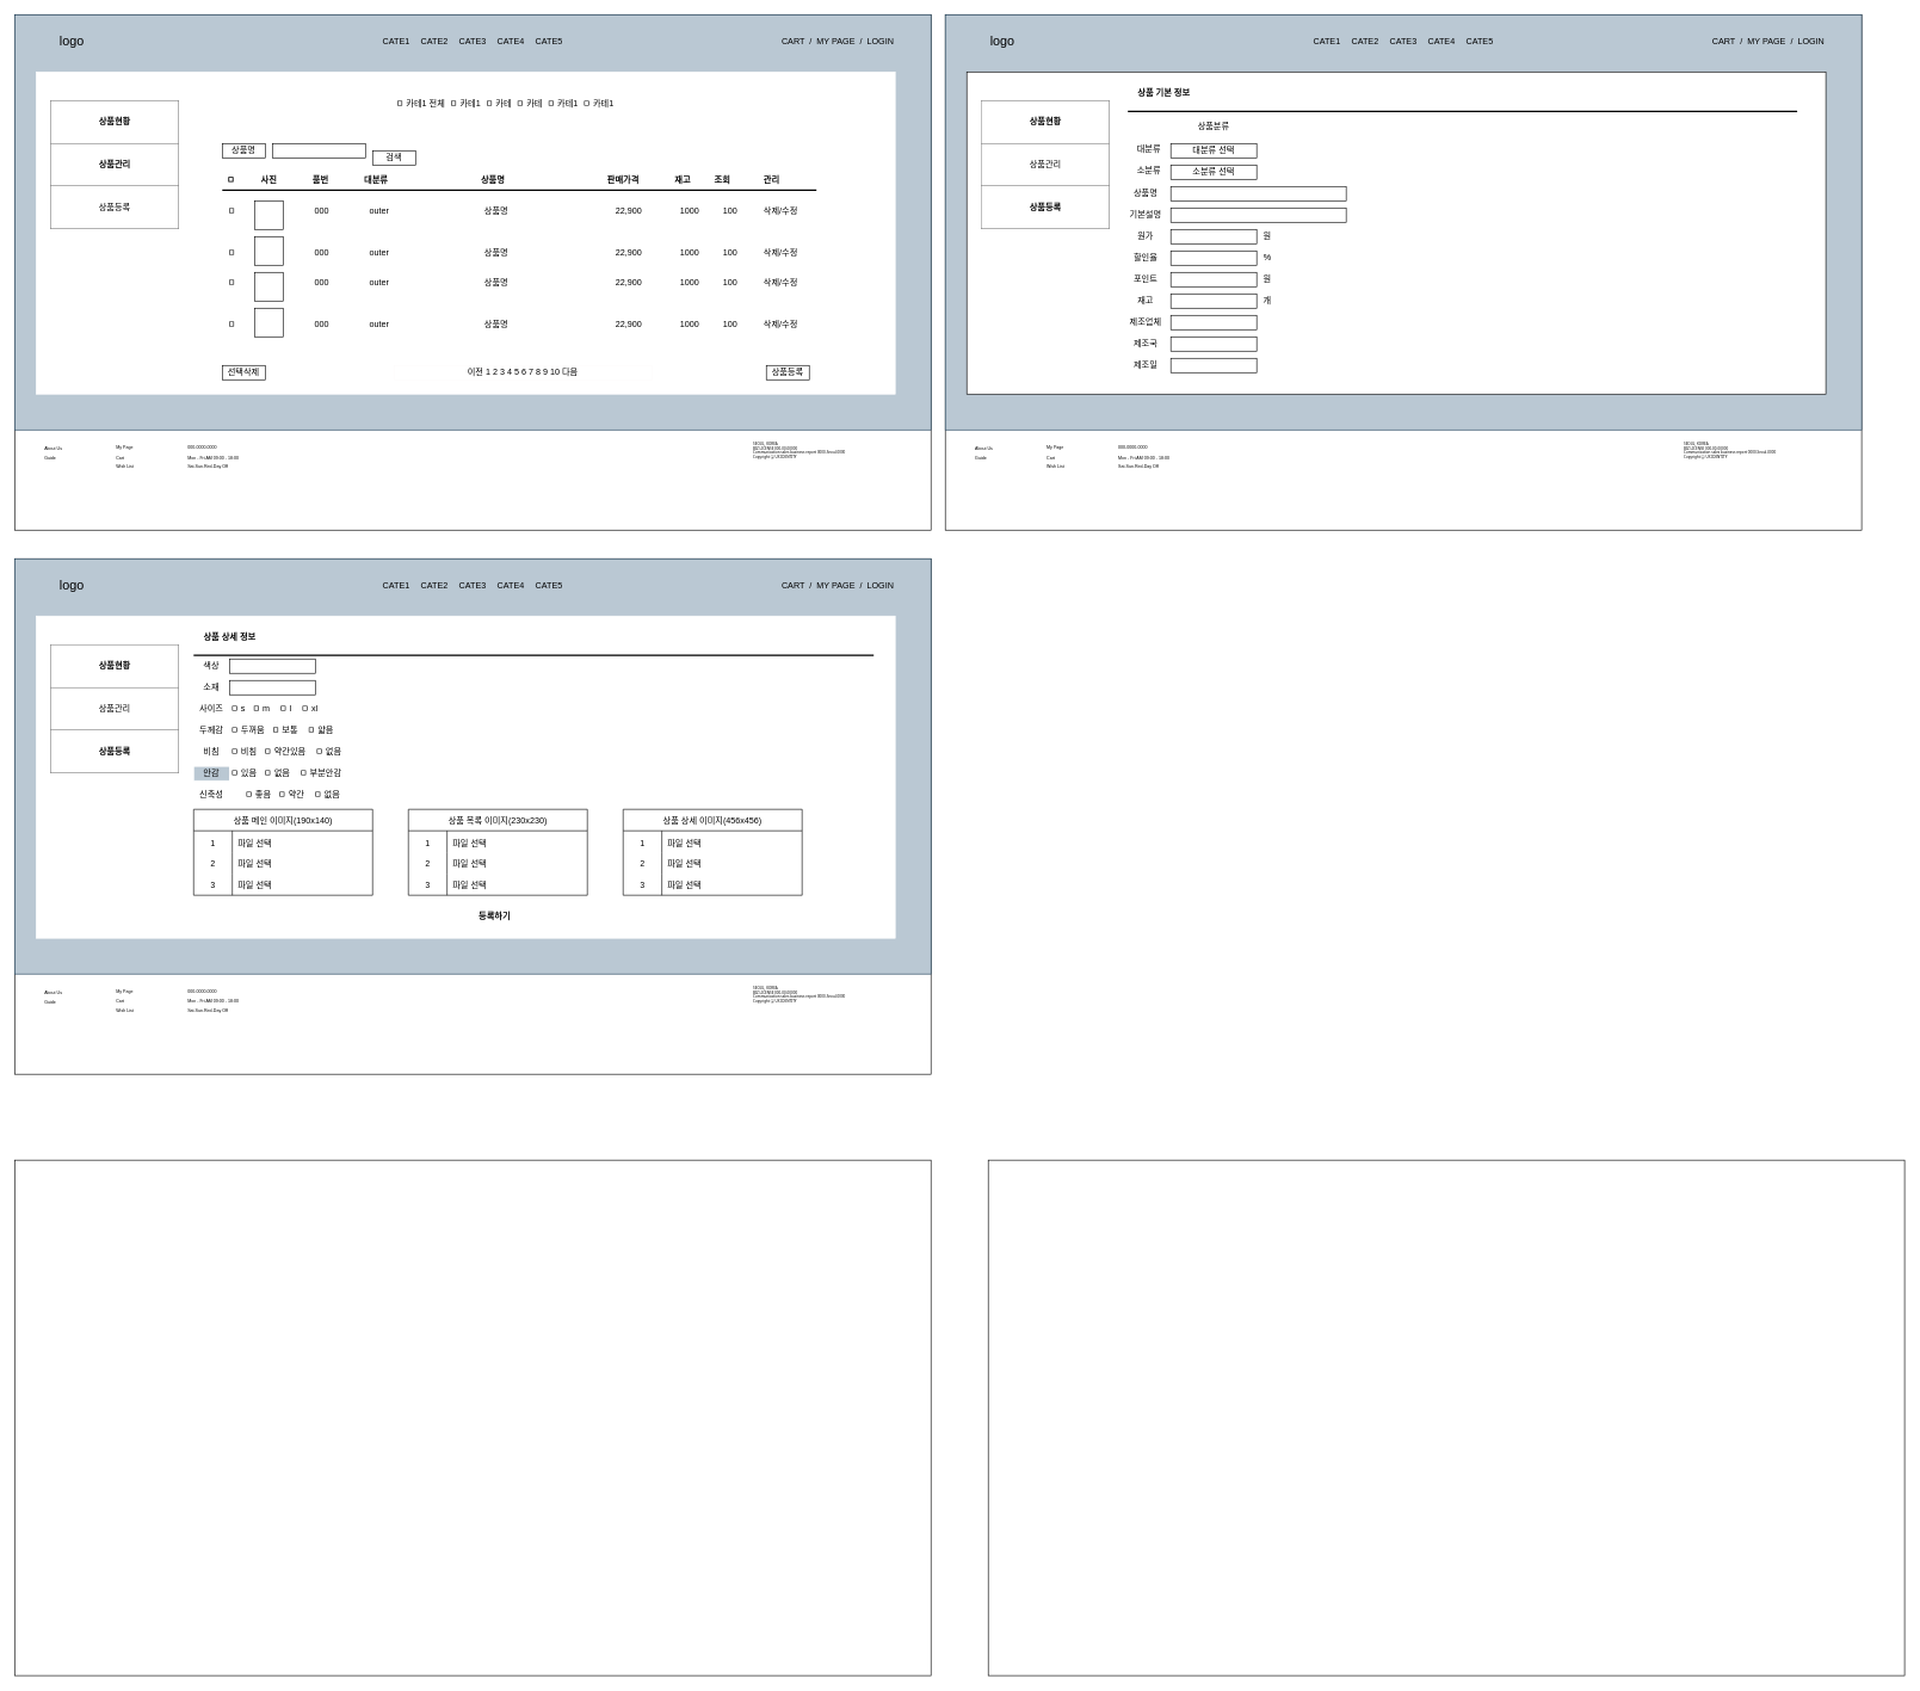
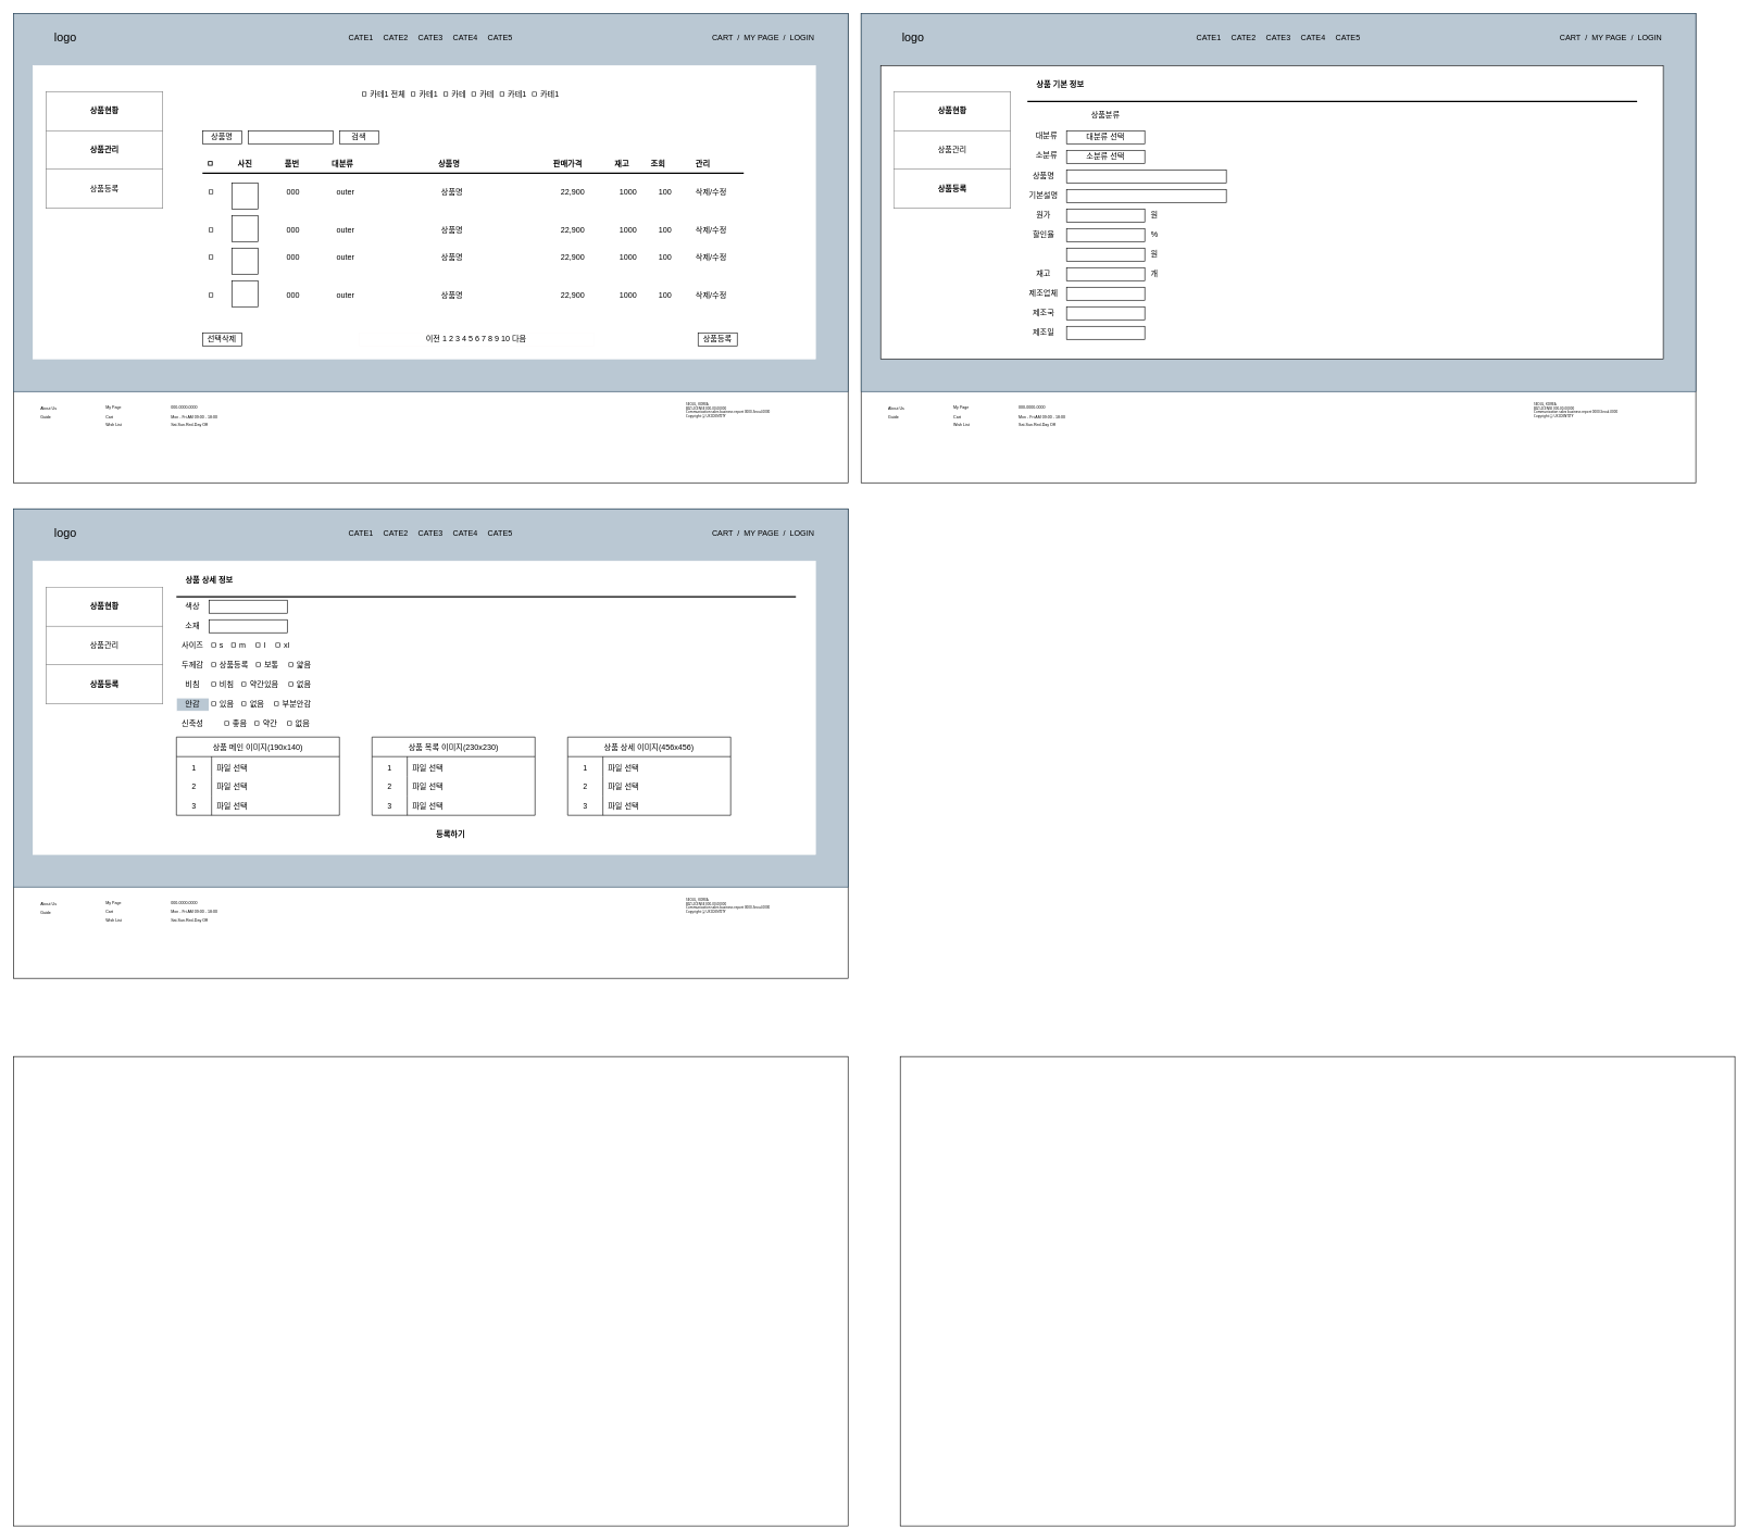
- <mxCell id="23" value="검색" style="rounded=0;whiteSpace=wrap;html=1;" vertex="1" parent="1"><mxGeometry x="520" y="210" width="60" height="20" as="geometry" /></mxCell>
+ <mxCell id="23" value="검색" style="rounded=0;whiteSpace=wrap;html=1;" vertex="1" parent="1"><mxGeometry x="520" y="200" width="60" height="20" as="geometry" /></mxCell>
- <mxCell id="67" value="포인트" style="rounded=0;whiteSpace=wrap;html=1;strokeColor=#ffffff;fontSize=12;align=center;" vertex="1" parent="1"><mxGeometry x="1575" y="380" width="50" height="20" as="geometry" /></mxCell>
- <mxCell id="136" value="ㅁ 두꺼움&amp;nbsp; &amp;nbsp;ㅁ 보통&amp;nbsp; &amp;nbsp; ㅁ 얇음&amp;nbsp;" style="rounded=0;whiteSpace=wrap;html=1;strokeColor=#ffffff;fontSize=12;align=left;" vertex="1" parent="1"><mxGeometry x="320" y="1010" width="280" height="20" as="geometry" /></mxCell>
+ <mxCell id="136" value="ㅁ 상품등록&amp;nbsp; &amp;nbsp;ㅁ 보통&amp;nbsp; &amp;nbsp; ㅁ 얇음&amp;nbsp;" style="rounded=0;whiteSpace=wrap;html=1;strokeColor=#ffffff;fontSize=12;align=left;" vertex="1" parent="1"><mxGeometry x="320" y="1010" width="280" height="20" as="geometry" /></mxCell>
